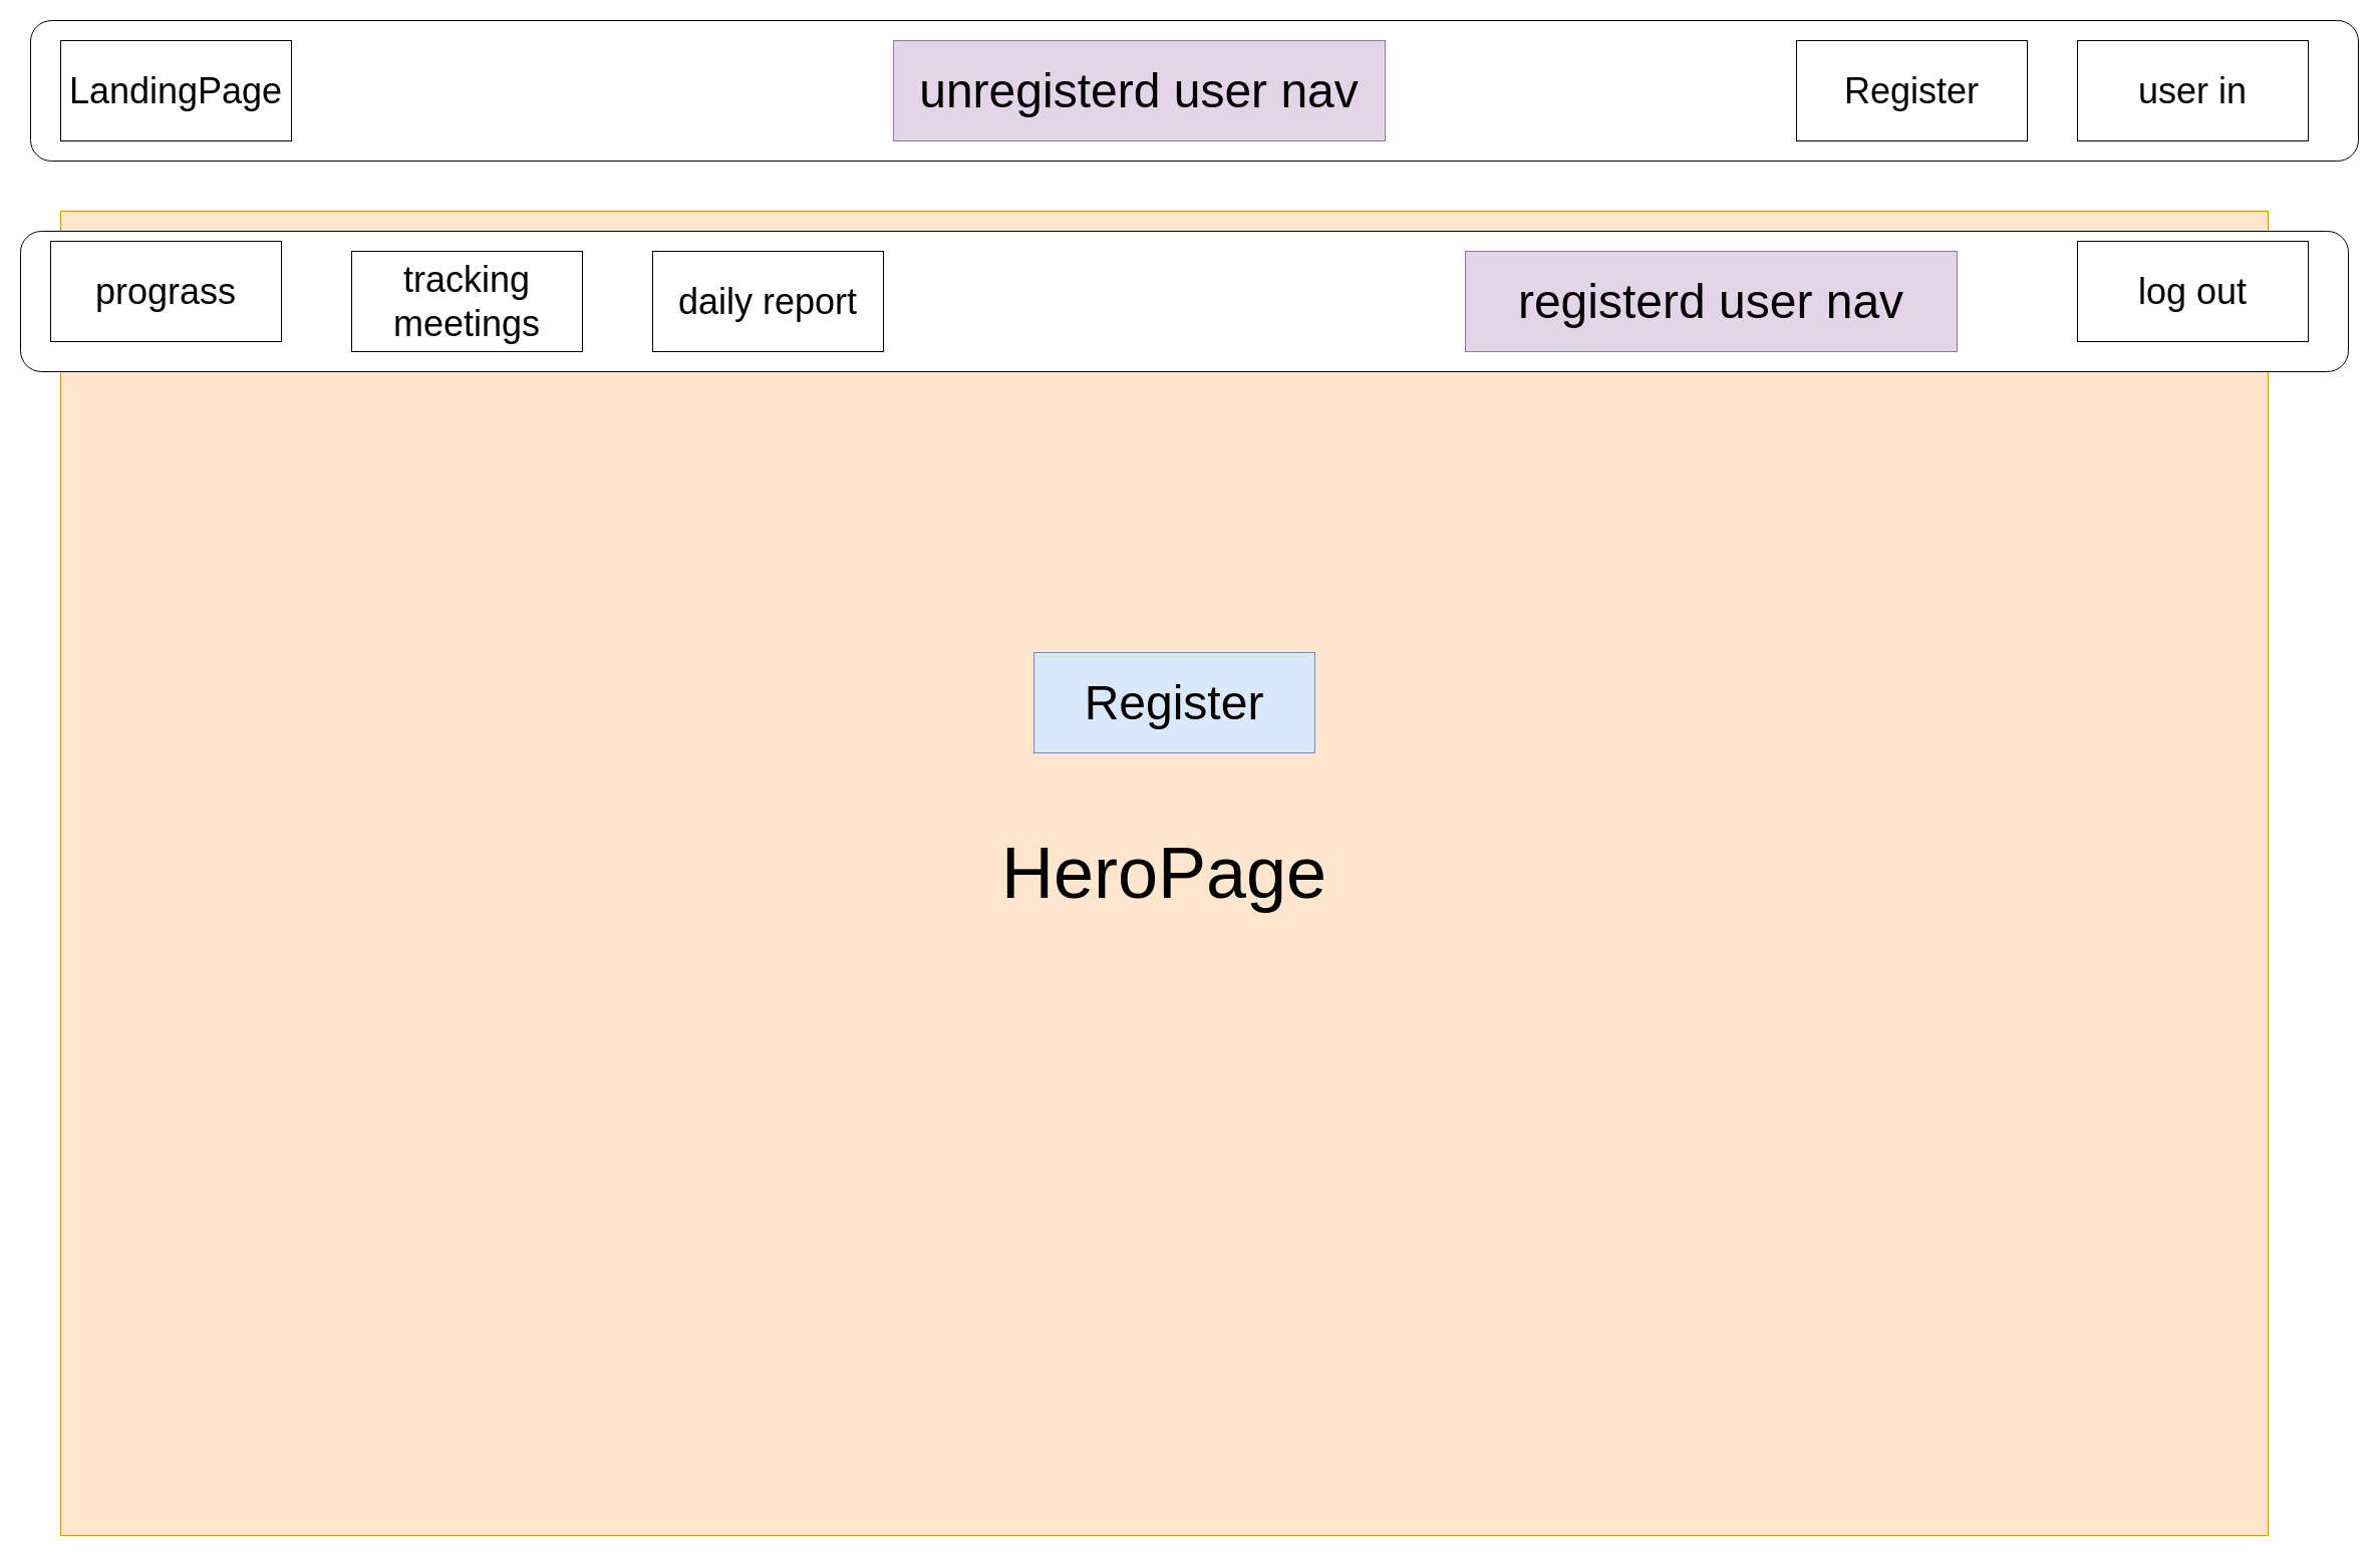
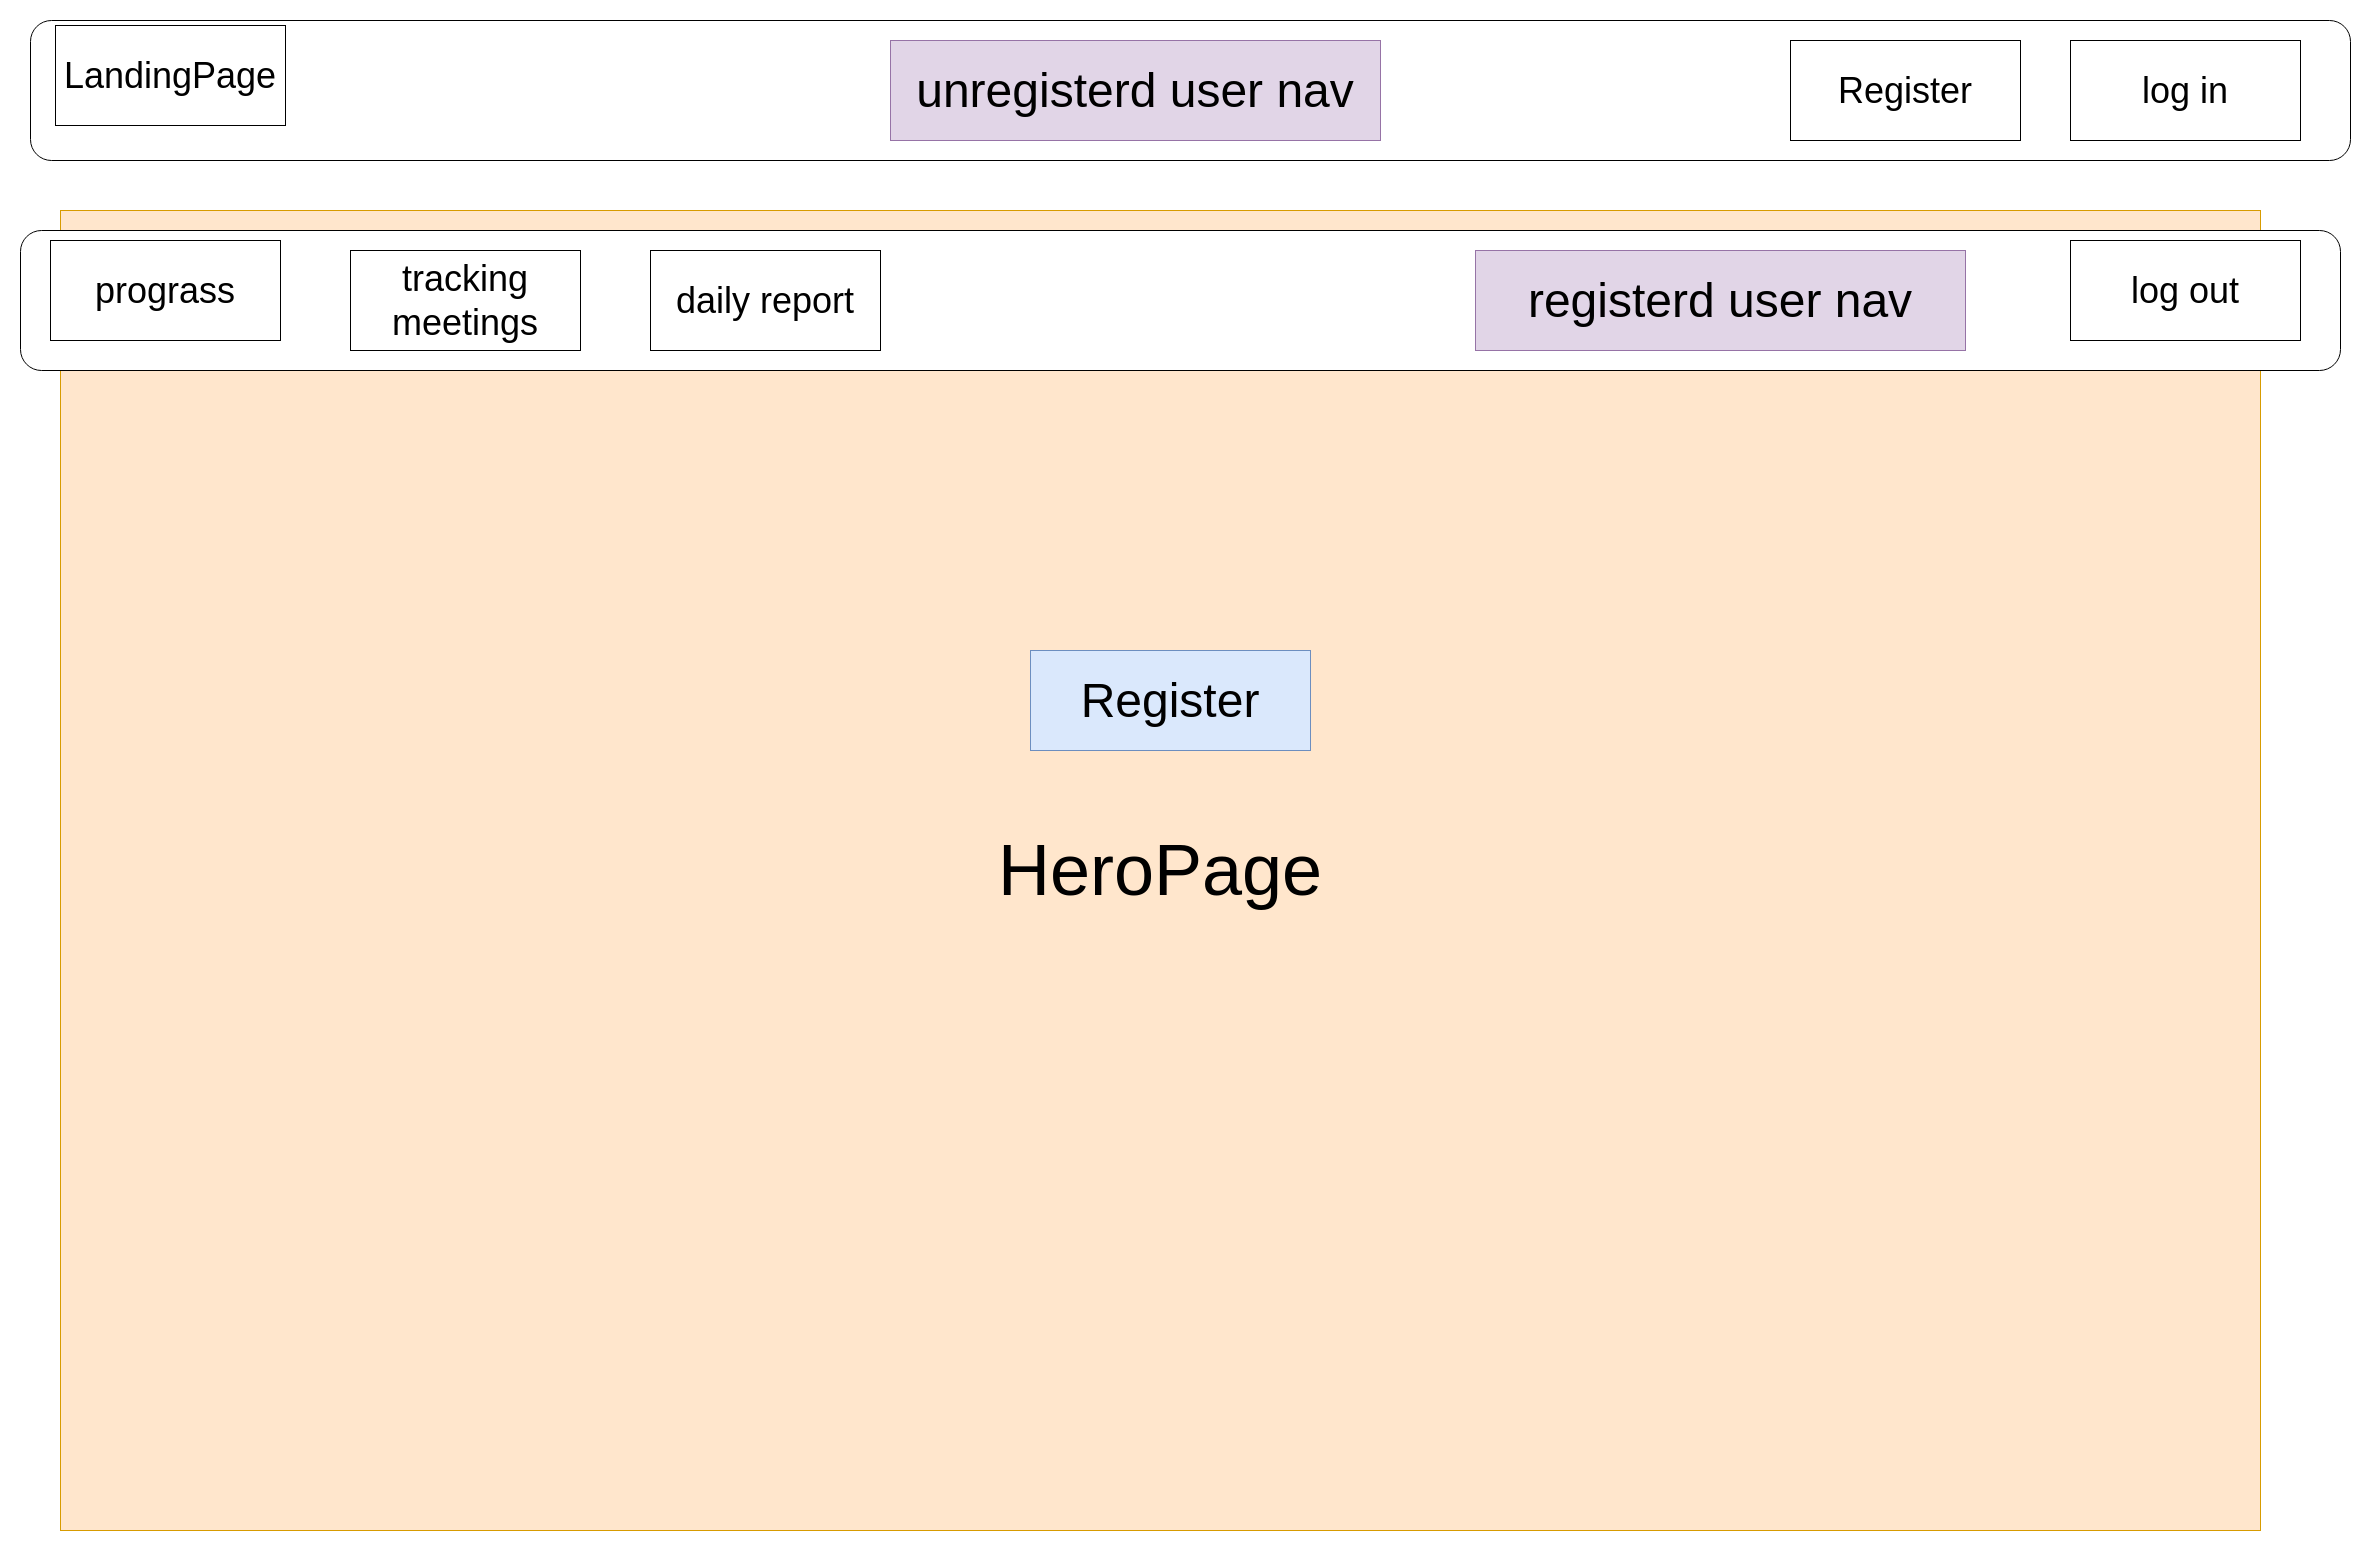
- <mxCell id="8" value="&lt;font style=&quot;font-size: 36px&quot;&gt;LandingPage&lt;/font&gt;" style="rounded=0;whiteSpace=wrap;html=1;" parent="1" vertex="1"><mxGeometry x="60" y="40" width="230" height="100" as="geometry" /></mxCell>
+ <mxCell id="8" value="&lt;font style=&quot;font-size: 36px&quot;&gt;LandingPage&lt;/font&gt;" style="rounded=0;whiteSpace=wrap;html=1;" parent="1" vertex="1"><mxGeometry x="55" y="25" width="230" height="100" as="geometry" /></mxCell>
- <mxCell id="3" value="&lt;font style=&quot;font-size: 36px&quot;&gt;user in&lt;/font&gt;" style="rounded=0;whiteSpace=wrap;html=1;" parent="1" vertex="1"><mxGeometry x="2070" y="40" width="230" height="100" as="geometry" /></mxCell>
+ <mxCell id="3" value="&lt;font style=&quot;font-size: 36px&quot;&gt;log in&lt;/font&gt;" style="rounded=0;whiteSpace=wrap;html=1;" parent="1" vertex="1"><mxGeometry x="2070" y="40" width="230" height="100" as="geometry" /></mxCell>
- <mxCell id="11" value="&lt;span style=&quot;font-size: 48px&quot;&gt;registerd user nav&lt;/span&gt;" style="rounded=0;whiteSpace=wrap;html=1;fillColor=#e1d5e7;strokeColor=#9673a6;" parent="1" vertex="1"><mxGeometry x="1460" y="250" width="490" height="100" as="geometry" /></mxCell>
+ <mxCell id="11" value="&lt;span style=&quot;font-size: 48px&quot;&gt;registerd user nav&lt;/span&gt;" style="rounded=0;whiteSpace=wrap;html=1;fillColor=#e1d5e7;strokeColor=#9673a6;" parent="1" vertex="1"><mxGeometry x="1475" y="250" width="490" height="100" as="geometry" /></mxCell>
